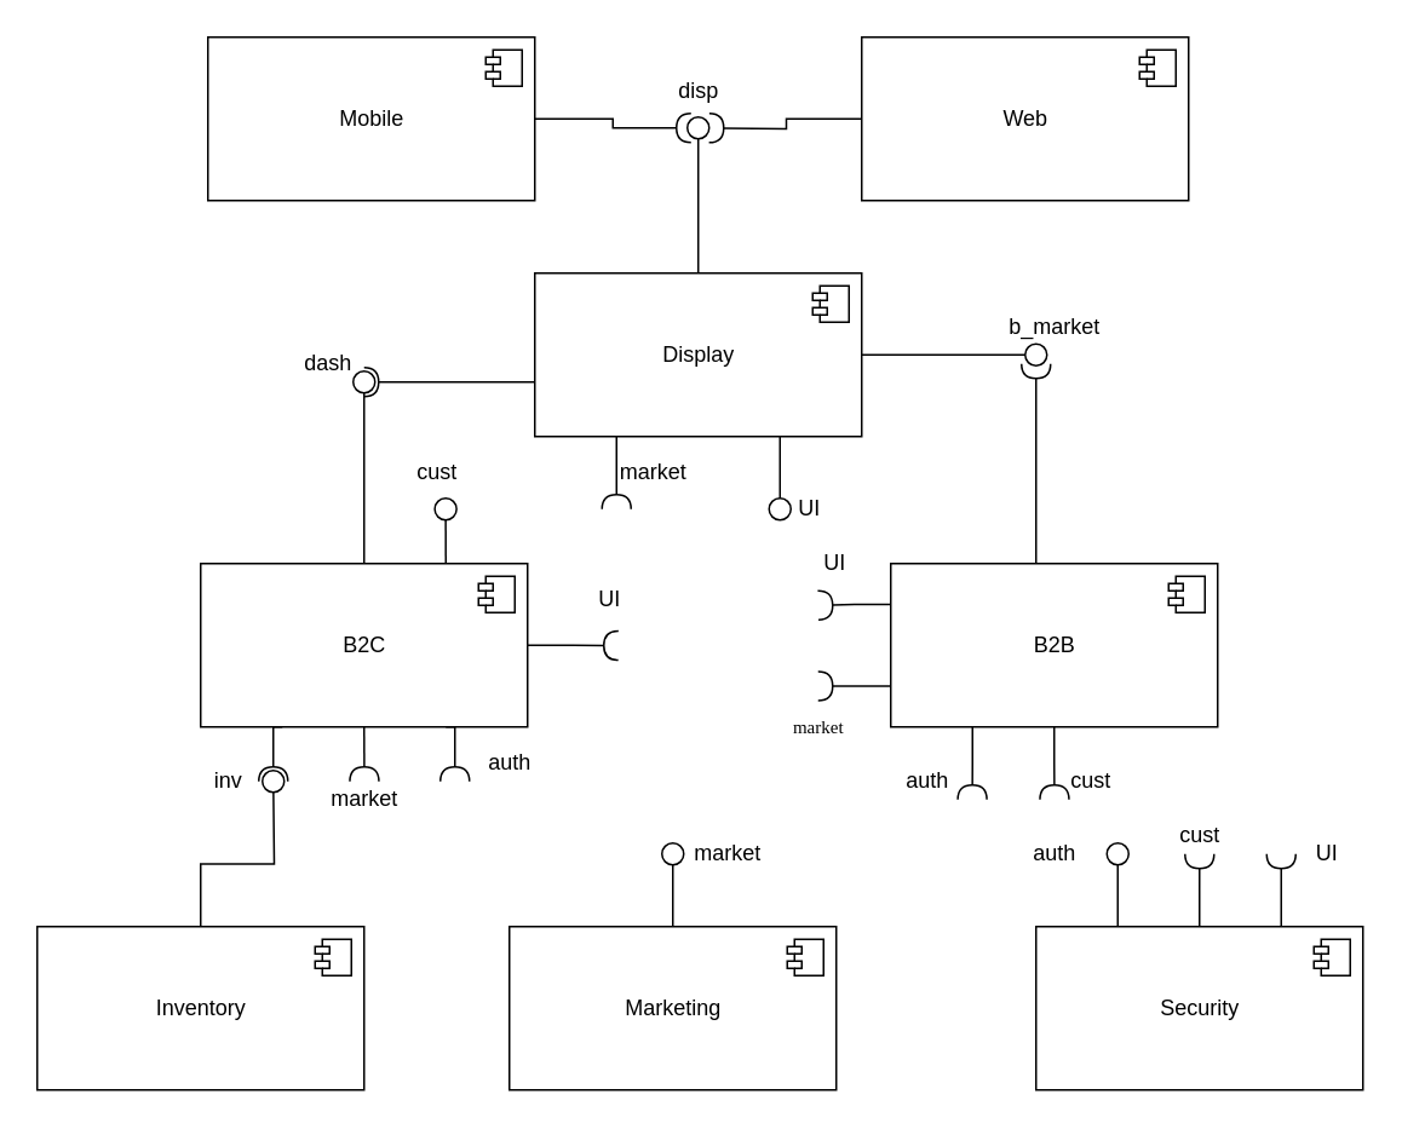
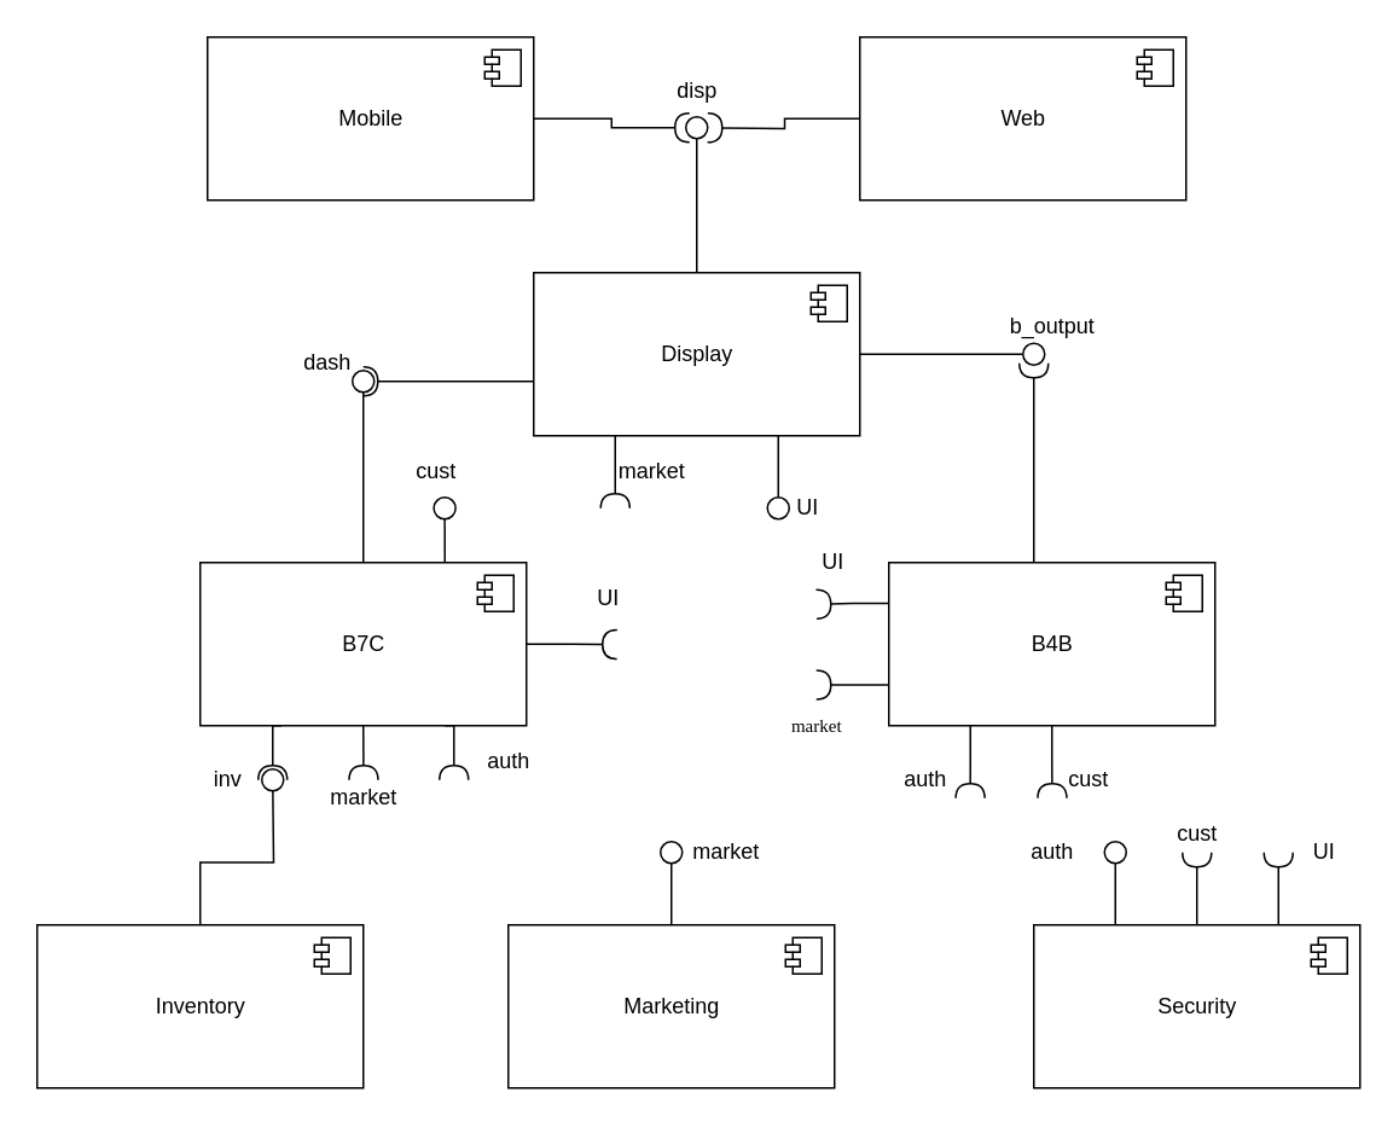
- <mxCell id="54" value="b_market" style="text;html=1;align=center;verticalAlign=middle;resizable=0;points=[];autosize=1;" vertex="1" parent="1"><mxGeometry x="550" y="170" width="60" height="20" as="geometry" /></mxCell>
+ <mxCell id="54" value="b_output" style="text;html=1;align=center;verticalAlign=middle;resizable=0;points=[];autosize=1;" vertex="1" parent="1"><mxGeometry x="550" y="170" width="60" height="20" as="geometry" /></mxCell>
- <mxCell id="32" value="B2C" style="html=1;dropTarget=0;" vertex="1" parent="1"><mxGeometry x="110" y="310" width="180" height="90" as="geometry" /></mxCell>
+ <mxCell id="32" value="B7C" style="html=1;dropTarget=0;" vertex="1" parent="1"><mxGeometry x="110" y="310" width="180" height="90" as="geometry" /></mxCell>
- <mxCell id="39" value="B2B" style="html=1;dropTarget=0;" vertex="1" parent="1"><mxGeometry x="490" y="310" width="180" height="90" as="geometry" /></mxCell>
+ <mxCell id="39" value="B4B" style="html=1;dropTarget=0;" vertex="1" parent="1"><mxGeometry x="490" y="310" width="180" height="90" as="geometry" /></mxCell>
